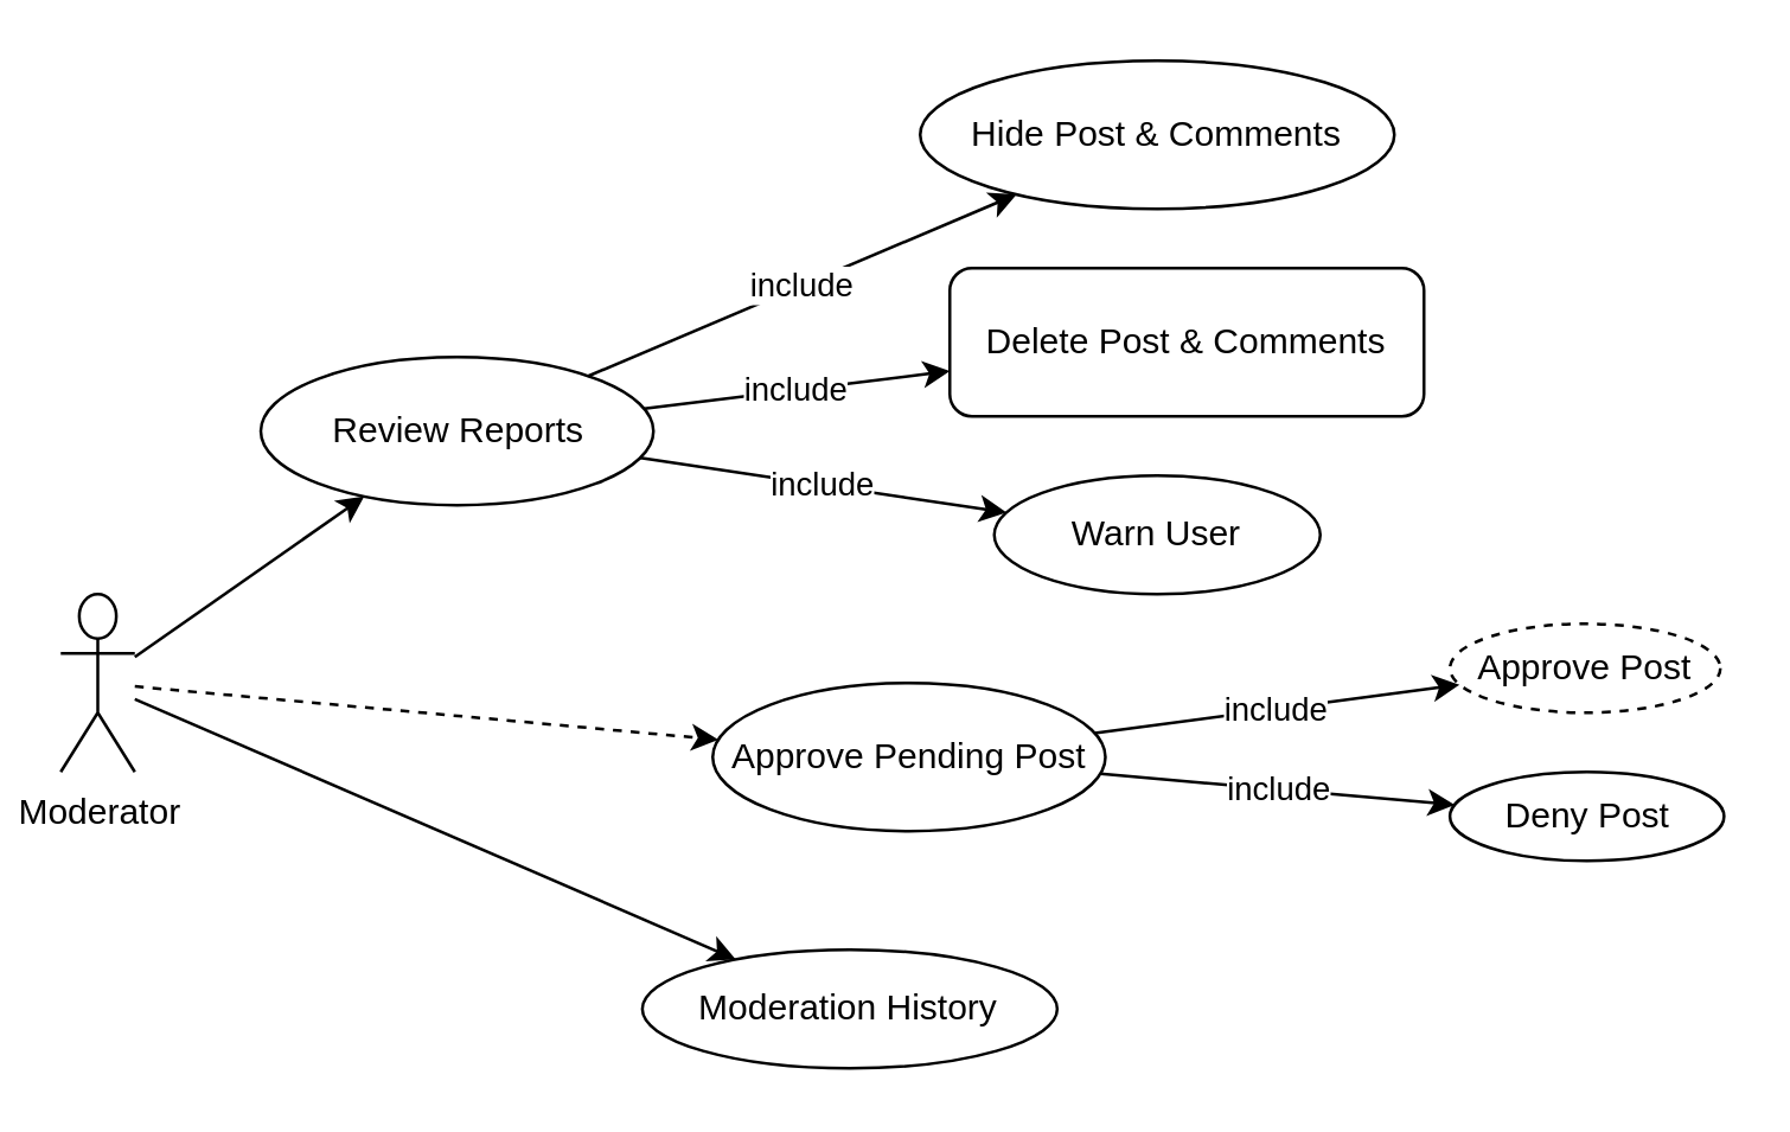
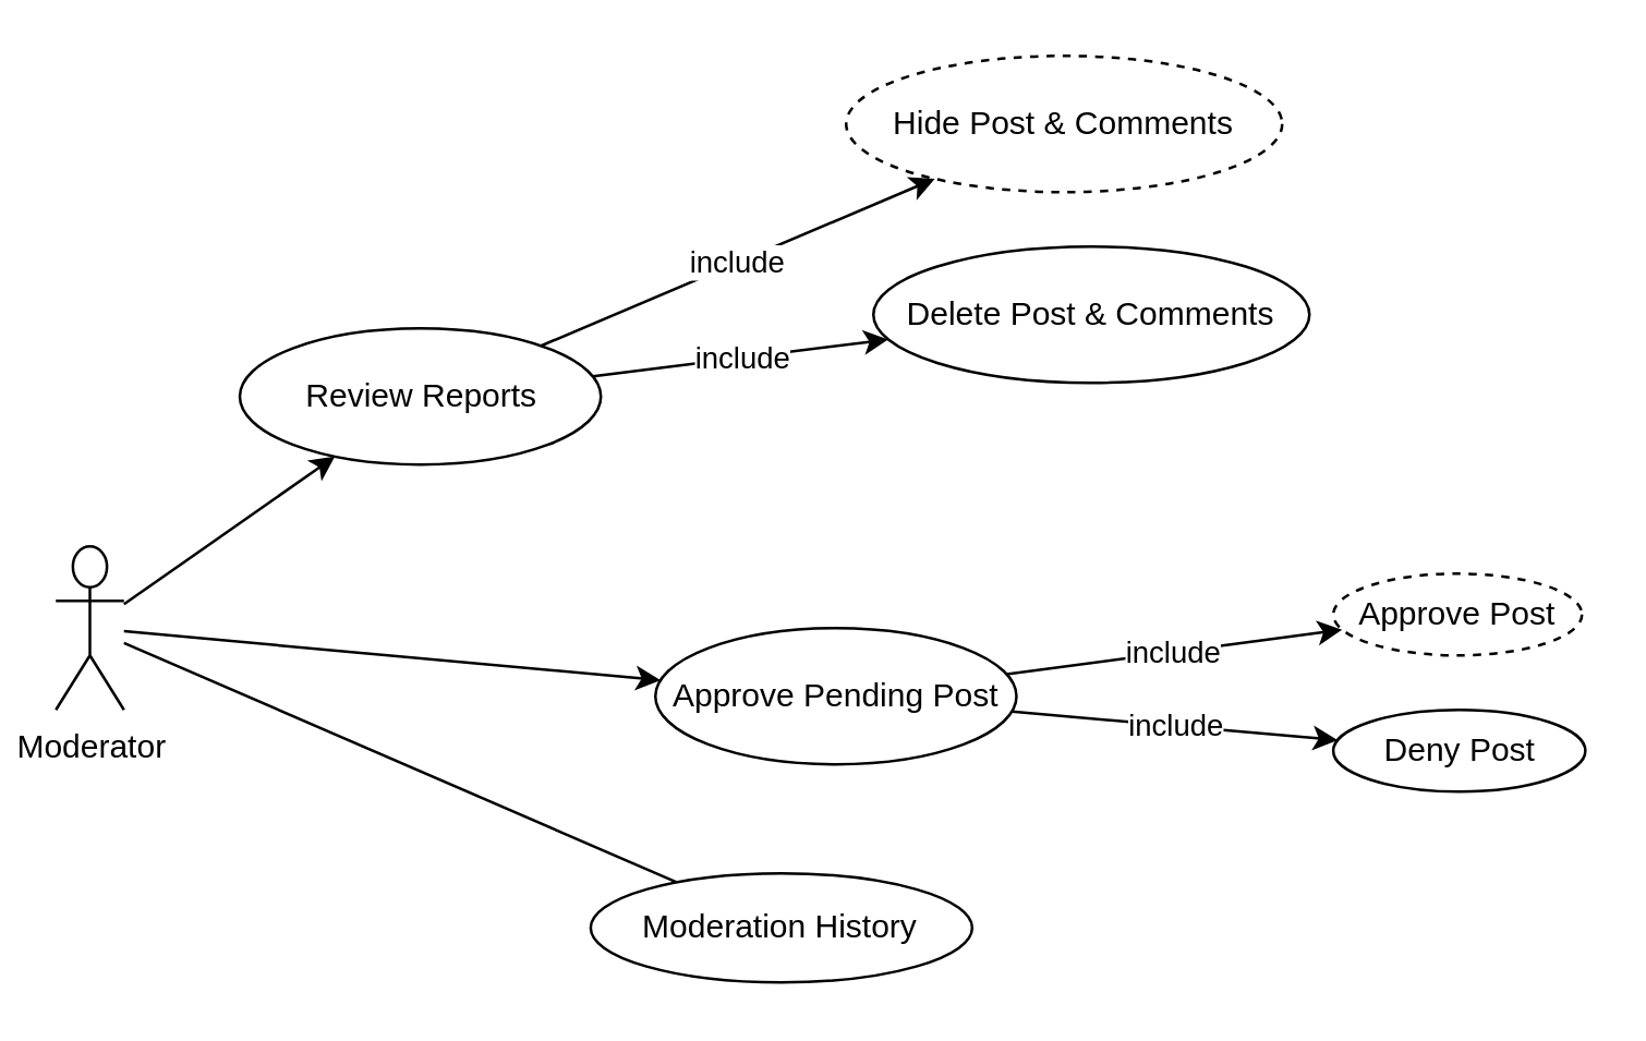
- <mxCell id="13" value="Hide Post &amp;amp; Comments" style="ellipse;whiteSpace=wrap;html=1;" parent="1" vertex="1"><mxGeometry x="310" y="20" width="160" height="50" as="geometry" /></mxCell>
+ <mxCell id="13" value="Hide Post &amp;amp; Comments" style="ellipse;whiteSpace=wrap;html=1;dashed=1;" parent="1" vertex="1"><mxGeometry x="310" y="20" width="160" height="50" as="geometry" /></mxCell>
- <mxCell id="9" value="Delete Post &amp;amp; Comments" style="whiteSpace=wrap;html=1;rounded=1;" parent="1" vertex="1"><mxGeometry x="320" y="90" width="160" height="50" as="geometry" /></mxCell>
+ <mxCell id="9" value="Delete Post &amp;amp; Comments" style="ellipse;whiteSpace=wrap;html=1;" parent="1" vertex="1"><mxGeometry x="320" y="90" width="160" height="50" as="geometry" /></mxCell>
- <mxCell id="8" value="include" style="endArrow=classic;html=1;rounded=0;" parent="1" source="3" target="7" edge="1"><mxGeometry width="50" height="50" relative="1" as="geometry"><mxPoint x="-354" y="94.5" as="sourcePoint" /><mxPoint x="-78" y="-183.5" as="targetPoint" /></mxGeometry></mxCell>
- <mxCell id="7" value="Warn User" style="ellipse;whiteSpace=wrap;html=1;" parent="1" vertex="1"><mxGeometry x="335" y="160" width="110" height="40" as="geometry" /></mxCell>
- <mxCell id="5" value="" style="endArrow=classic;html=1;rounded=0;dashed=1;" parent="1" source="2" target="12" edge="1"><mxGeometry width="50" height="50" relative="1" as="geometry"><mxPoint x="368.714" y="65.234" as="sourcePoint" /><mxPoint x="457.572" y="74.732" as="targetPoint" /></mxGeometry></mxCell>
+ <mxCell id="5" value="" style="endArrow=classic;html=1;rounded=0;" parent="1" source="2" target="12" edge="1"><mxGeometry width="50" height="50" relative="1" as="geometry"><mxPoint x="368.714" y="65.234" as="sourcePoint" /><mxPoint x="457.572" y="74.732" as="targetPoint" /></mxGeometry></mxCell>
- <mxCell id="11" value="" style="endArrow=classic;html=1;rounded=0;" parent="1" source="2" target="6" edge="1"><mxGeometry width="50" height="50" relative="1" as="geometry"><mxPoint x="55" y="232" as="sourcePoint" /><mxPoint x="297" y="87" as="targetPoint" /></mxGeometry></mxCell>
+ <mxCell id="11" value="" style="endArrow=none;html=1;rounded=0;" parent="1" source="2" target="6" edge="1"><mxGeometry width="50" height="50" relative="1" as="geometry"><mxPoint x="55" y="232" as="sourcePoint" /><mxPoint x="297" y="87" as="targetPoint" /></mxGeometry></mxCell>
